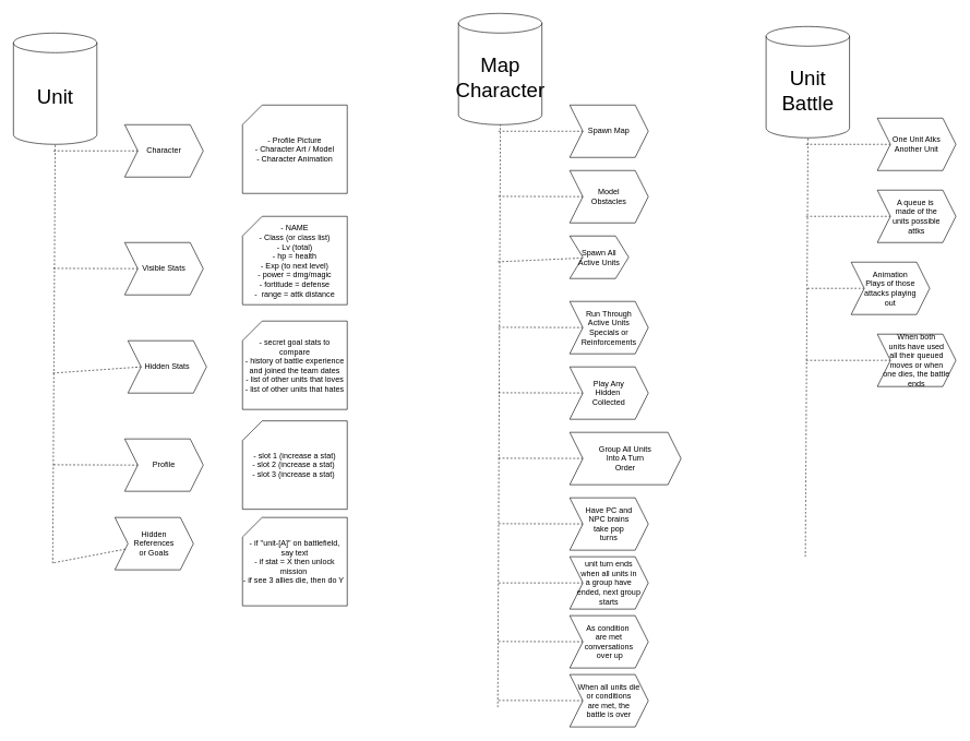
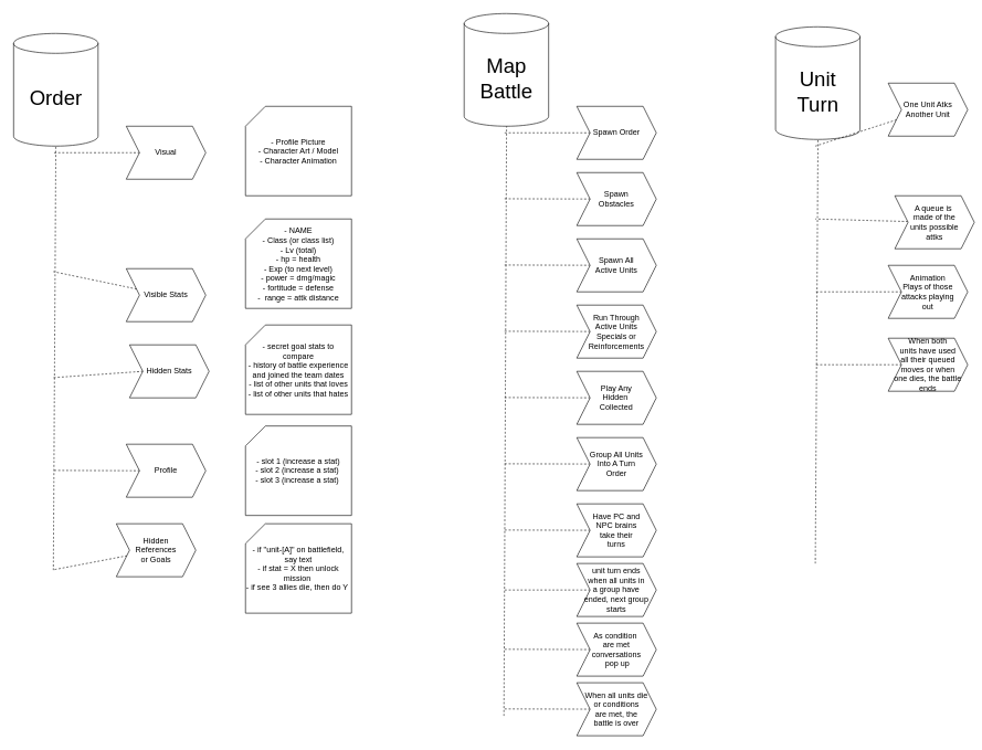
- <mxCell id="19" value="Map&lt;div&gt;Character&lt;/div&gt;" style="shape=cylinder3;whiteSpace=wrap;html=1;boundedLbl=1;backgroundOutline=1;size=15;fontSize=31;" vertex="1" parent="1"><mxGeometry x="700" y="20" width="127.5" height="170" as="geometry" /></mxCell>
+ <mxCell id="19" value="Map&lt;div&gt;Battle&lt;/div&gt;" style="shape=cylinder3;whiteSpace=wrap;html=1;boundedLbl=1;backgroundOutline=1;size=15;fontSize=31;" vertex="1" parent="1"><mxGeometry x="700" y="20" width="127.5" height="170" as="geometry" /></mxCell>
- <mxCell id="35" value="Unit&lt;br&gt;&lt;div&gt;Battle&lt;/div&gt;" style="shape=cylinder3;whiteSpace=wrap;html=1;boundedLbl=1;backgroundOutline=1;size=15;fontSize=31;" vertex="1" parent="1"><mxGeometry x="1170" y="40" width="127.5" height="170" as="geometry" /></mxCell>
+ <mxCell id="35" value="Unit&lt;br&gt;&lt;div&gt;Turn&lt;/div&gt;" style="shape=cylinder3;whiteSpace=wrap;html=1;boundedLbl=1;backgroundOutline=1;size=15;fontSize=31;" vertex="1" parent="1"><mxGeometry x="1170" y="40" width="127.5" height="170" as="geometry" /></mxCell>
- <mxCell id="2" value="Unit" style="shape=cylinder3;whiteSpace=wrap;html=1;boundedLbl=1;backgroundOutline=1;size=15;fontSize=31;" vertex="1" parent="1"><mxGeometry x="20" y="50" width="127.5" height="170" as="geometry" /></mxCell>
+ <mxCell id="2" value="Order" style="shape=cylinder3;whiteSpace=wrap;html=1;boundedLbl=1;backgroundOutline=1;size=15;fontSize=31;" vertex="1" parent="1"><mxGeometry x="20" y="50" width="127.5" height="170" as="geometry" /></mxCell>
- <mxCell id="21" value="Spawn Map" style="shape=step;perimeter=stepPerimeter;whiteSpace=wrap;html=1;fixedSize=1;" vertex="1" parent="1"><mxGeometry x="870" y="160" width="120" height="80" as="geometry" /></mxCell>
+ <mxCell id="21" value="Spawn Order" style="shape=step;perimeter=stepPerimeter;whiteSpace=wrap;html=1;fixedSize=1;" vertex="1" parent="1"><mxGeometry x="870" y="160" width="120" height="80" as="geometry" /></mxCell>
- <mxCell id="38" value="One Unit Atks&lt;div&gt;Another Unit&lt;/div&gt;" style="shape=step;perimeter=stepPerimeter;whiteSpace=wrap;html=1;fixedSize=1;" vertex="1" parent="1"><mxGeometry x="1340" y="180" width="120" height="80" as="geometry" /></mxCell>
+ <mxCell id="38" value="One Unit Atks&lt;div&gt;Another Unit&lt;/div&gt;" style="shape=step;perimeter=stepPerimeter;whiteSpace=wrap;html=1;fixedSize=1;" vertex="1" parent="1"><mxGeometry x="1340" y="125" width="120" height="80" as="geometry" /></mxCell>
- <mxCell id="4" value="Character" style="shape=step;perimeter=stepPerimeter;whiteSpace=wrap;html=1;fixedSize=1;" vertex="1" parent="1"><mxGeometry x="190" y="190" width="120" height="80" as="geometry" /></mxCell>
+ <mxCell id="4" value="Visual" style="shape=step;perimeter=stepPerimeter;whiteSpace=wrap;html=1;fixedSize=1;" vertex="1" parent="1"><mxGeometry x="190" y="190" width="120" height="80" as="geometry" /></mxCell>
- <mxCell id="22" value="Model&lt;div&gt;Obstacles&lt;/div&gt;" style="shape=step;perimeter=stepPerimeter;whiteSpace=wrap;html=1;fixedSize=1;" vertex="1" parent="1"><mxGeometry x="870" y="260" width="120" height="80" as="geometry" /></mxCell>
+ <mxCell id="22" value="Spawn&lt;div&gt;Obstacles&lt;/div&gt;" style="shape=step;perimeter=stepPerimeter;whiteSpace=wrap;html=1;fixedSize=1;" vertex="1" parent="1"><mxGeometry x="870" y="260" width="120" height="80" as="geometry" /></mxCell>
- <mxCell id="40" value="A queue is&amp;nbsp;&lt;div&gt;made of the&lt;/div&gt;&lt;div&gt;units possible&lt;/div&gt;&lt;div&gt;attks&lt;/div&gt;" style="shape=step;perimeter=stepPerimeter;whiteSpace=wrap;html=1;fixedSize=1;" vertex="1" parent="1"><mxGeometry x="1340" y="290" width="120" height="80" as="geometry" /></mxCell>
+ <mxCell id="40" value="A queue is&amp;nbsp;&lt;div&gt;made of the&lt;/div&gt;&lt;div&gt;units possible&lt;/div&gt;&lt;div&gt;attks&lt;/div&gt;" style="shape=step;perimeter=stepPerimeter;whiteSpace=wrap;html=1;fixedSize=1;" vertex="1" parent="1"><mxGeometry x="1350" y="295" width="120" height="80" as="geometry" /></mxCell>
- <mxCell id="26" value="Spawn All&lt;div&gt;Active Units&lt;/div&gt;" style="shape=step;perimeter=stepPerimeter;whiteSpace=wrap;html=1;fixedSize=1;" vertex="1" parent="1"><mxGeometry x="870" y="360" width="90" height="65" as="geometry" /></mxCell>
+ <mxCell id="26" value="Spawn All&lt;div&gt;Active Units&lt;/div&gt;" style="shape=step;perimeter=stepPerimeter;whiteSpace=wrap;html=1;fixedSize=1;" vertex="1" parent="1"><mxGeometry x="870" y="360" width="120" height="80" as="geometry" /></mxCell>
- <mxCell id="3" value="Visible Stats" style="shape=step;perimeter=stepPerimeter;whiteSpace=wrap;html=1;fixedSize=1;" vertex="1" parent="1"><mxGeometry x="190" y="370" width="120" height="80" as="geometry" /></mxCell>
+ <mxCell id="3" value="Visible Stats" style="shape=step;perimeter=stepPerimeter;whiteSpace=wrap;html=1;fixedSize=1;" vertex="1" parent="1"><mxGeometry x="190" y="405" width="120" height="80" as="geometry" /></mxCell>
- <mxCell id="42" value="Animation&lt;div&gt;Plays of those&lt;/div&gt;&lt;div&gt;attacks playing&lt;/div&gt;&lt;div&gt;out&lt;/div&gt;" style="shape=step;perimeter=stepPerimeter;whiteSpace=wrap;html=1;fixedSize=1;" vertex="1" parent="1"><mxGeometry x="1300" y="400" width="120" height="80" as="geometry" /></mxCell>
+ <mxCell id="42" value="Animation&lt;div&gt;Plays of those&lt;/div&gt;&lt;div&gt;attacks playing&lt;/div&gt;&lt;div&gt;out&lt;/div&gt;" style="shape=step;perimeter=stepPerimeter;whiteSpace=wrap;html=1;fixedSize=1;" vertex="1" parent="1"><mxGeometry x="1340" y="400" width="120" height="80" as="geometry" /></mxCell>
- <mxCell id="32" value="Group All Units&lt;div&gt;Into A Turn&lt;/div&gt;&lt;div&gt;Order&lt;/div&gt;" style="shape=step;perimeter=stepPerimeter;whiteSpace=wrap;html=1;fixedSize=1;" vertex="1" parent="1"><mxGeometry x="870" y="660" width="170" height="80" as="geometry" /></mxCell>
+ <mxCell id="32" value="Group All Units&lt;div&gt;Into A Turn&lt;/div&gt;&lt;div&gt;Order&lt;/div&gt;" style="shape=step;perimeter=stepPerimeter;whiteSpace=wrap;html=1;fixedSize=1;" vertex="1" parent="1"><mxGeometry x="870" y="660" width="120" height="80" as="geometry" /></mxCell>
- <mxCell id="34" value="Have PC and&lt;div&gt;NPC brains&lt;/div&gt;&lt;div&gt;take pop&lt;/div&gt;&lt;div&gt;turns&lt;/div&gt;" style="shape=step;perimeter=stepPerimeter;whiteSpace=wrap;html=1;fixedSize=1;" vertex="1" parent="1"><mxGeometry x="870" y="760" width="120" height="80" as="geometry" /></mxCell>
+ <mxCell id="34" value="Have PC and&lt;div&gt;NPC brains&lt;/div&gt;&lt;div&gt;take their&lt;/div&gt;&lt;div&gt;turns&lt;/div&gt;" style="shape=step;perimeter=stepPerimeter;whiteSpace=wrap;html=1;fixedSize=1;" vertex="1" parent="1"><mxGeometry x="870" y="760" width="120" height="80" as="geometry" /></mxCell>
- <mxCell id="47" value="As condition&amp;nbsp;&lt;div&gt;are met&lt;div&gt;conversations&lt;/div&gt;&lt;div&gt;&amp;nbsp;over up&lt;/div&gt;&lt;/div&gt;" style="shape=step;perimeter=stepPerimeter;whiteSpace=wrap;html=1;fixedSize=1;" vertex="1" parent="1"><mxGeometry x="870" y="940" width="120" height="80" as="geometry" /></mxCell>
+ <mxCell id="47" value="As condition&amp;nbsp;&lt;div&gt;are met&lt;div&gt;conversations&lt;/div&gt;&lt;div&gt;&amp;nbsp;pop up&lt;/div&gt;&lt;/div&gt;" style="shape=step;perimeter=stepPerimeter;whiteSpace=wrap;html=1;fixedSize=1;" vertex="1" parent="1"><mxGeometry x="870" y="940" width="120" height="80" as="geometry" /></mxCell>
